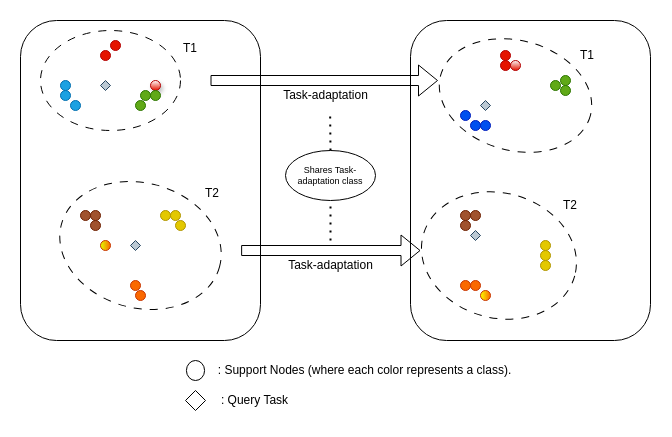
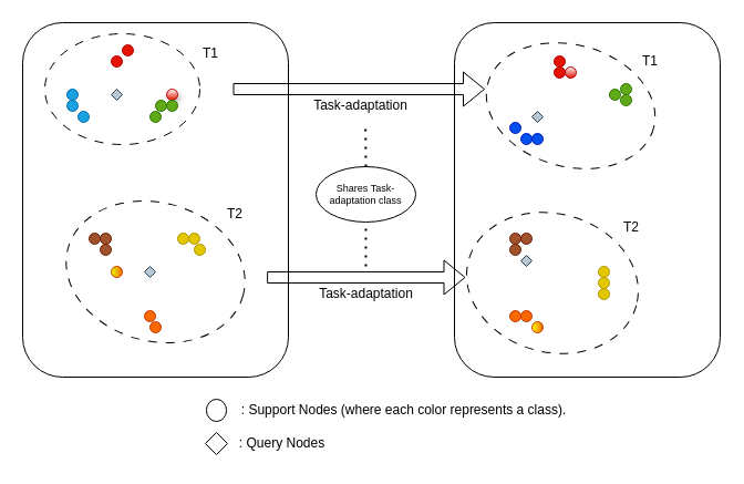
- <mxCell id="60" value=": Query Task" style="text;html=1;align=center;verticalAlign=middle;resizable=0;points=[];autosize=1;strokeColor=none;fillColor=none;" vertex="1" parent="1"><mxGeometry x="204.07" y="385" width="100" height="30" as="geometry" /></mxCell>
+ <mxCell id="60" value=": Query Nodes" style="text;html=1;align=center;verticalAlign=middle;resizable=0;points=[];autosize=1;strokeColor=none;fillColor=none;" vertex="1" parent="1"><mxGeometry x="204.07" y="385" width="100" height="30" as="geometry" /></mxCell>
